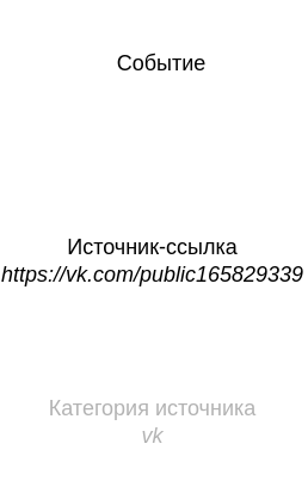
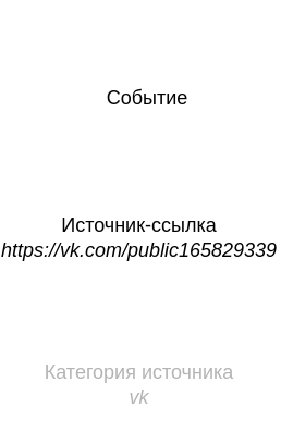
- <mxCell id="4" value="Событие" style="text;html=1;strokeColor=none;fillColor=none;align=center;verticalAlign=middle;whiteSpace=wrap;rounded=0;fontColor=#000000;" vertex="1" parent="1"><mxGeometry x="60" y="20" width="60" height="30" as="geometry" /></mxCell>
+ <mxCell id="4" value="Событие" style="text;html=1;strokeColor=none;fillColor=none;align=center;verticalAlign=middle;whiteSpace=wrap;rounded=0;fontColor=#000000;" vertex="1" parent="1"><mxGeometry x="60" y="45" width="60" height="30" as="geometry" /></mxCell>
